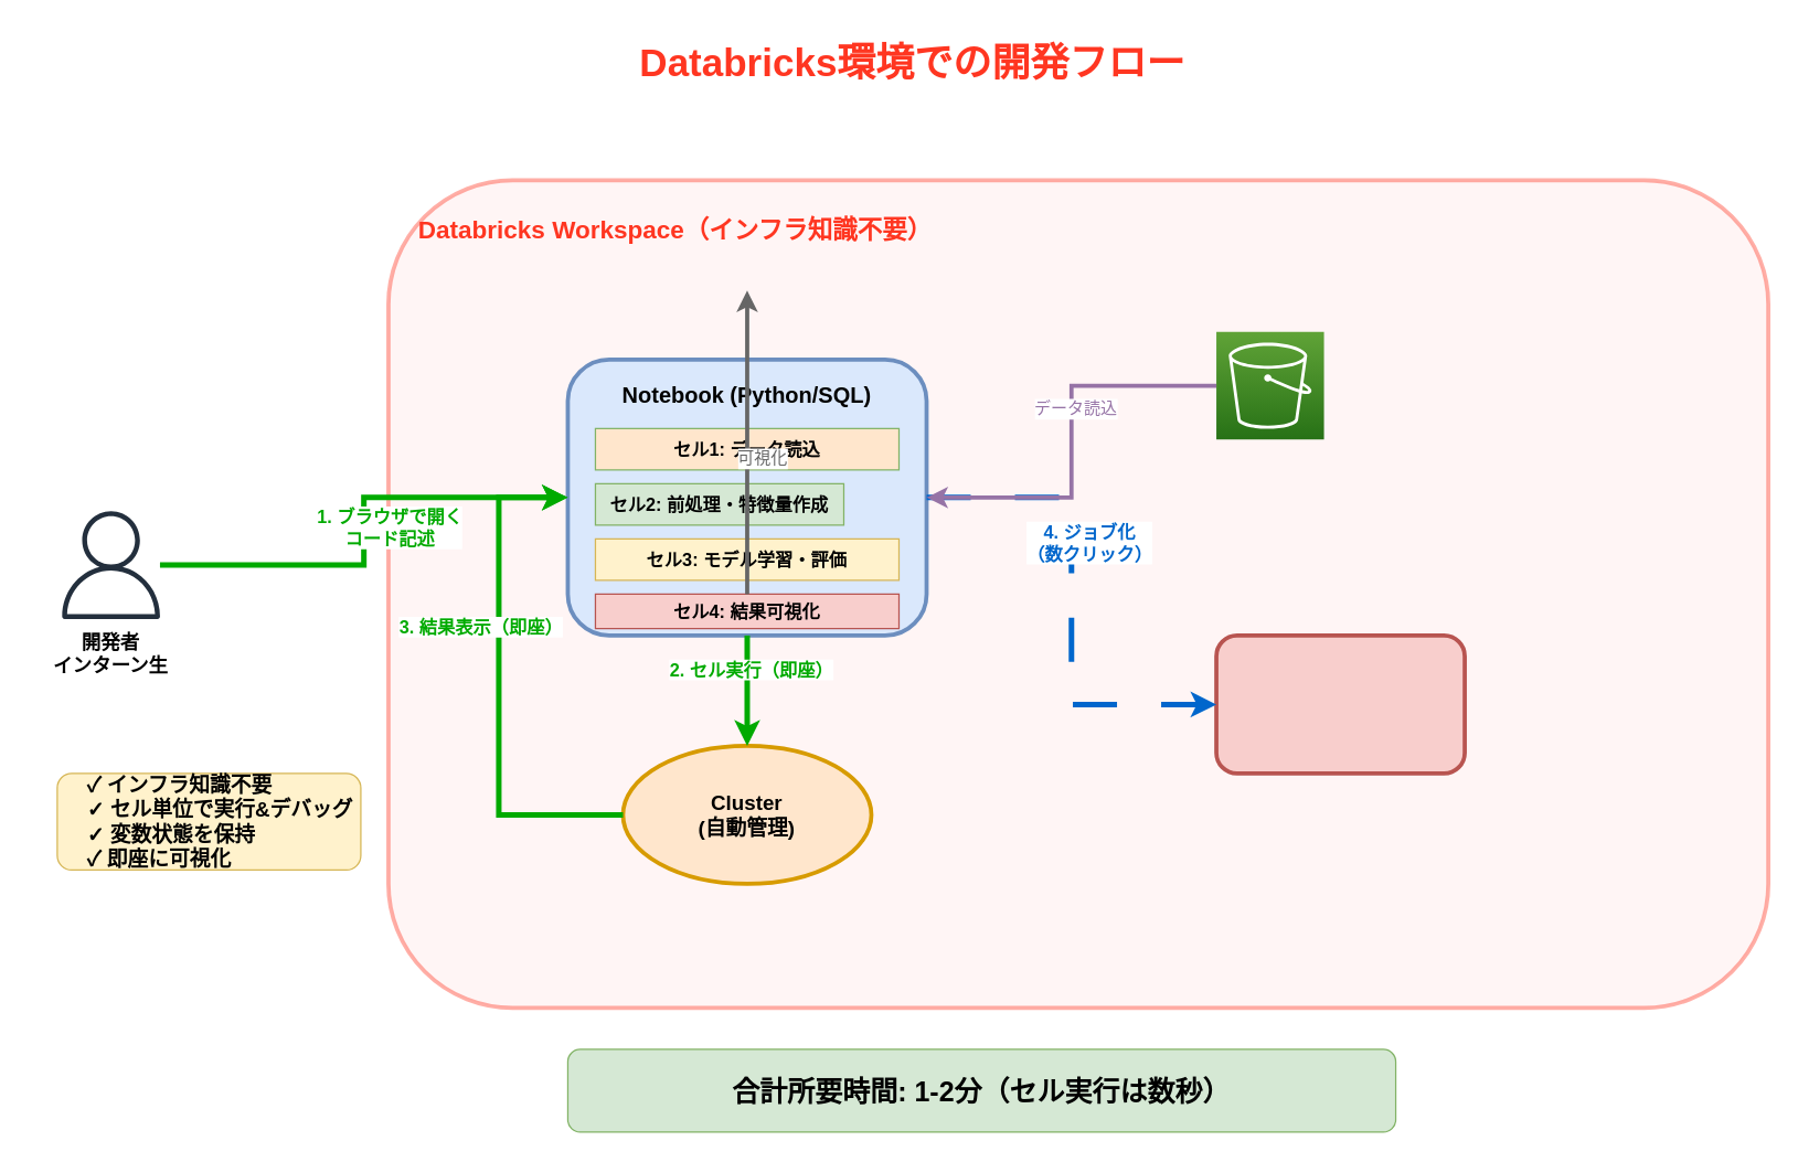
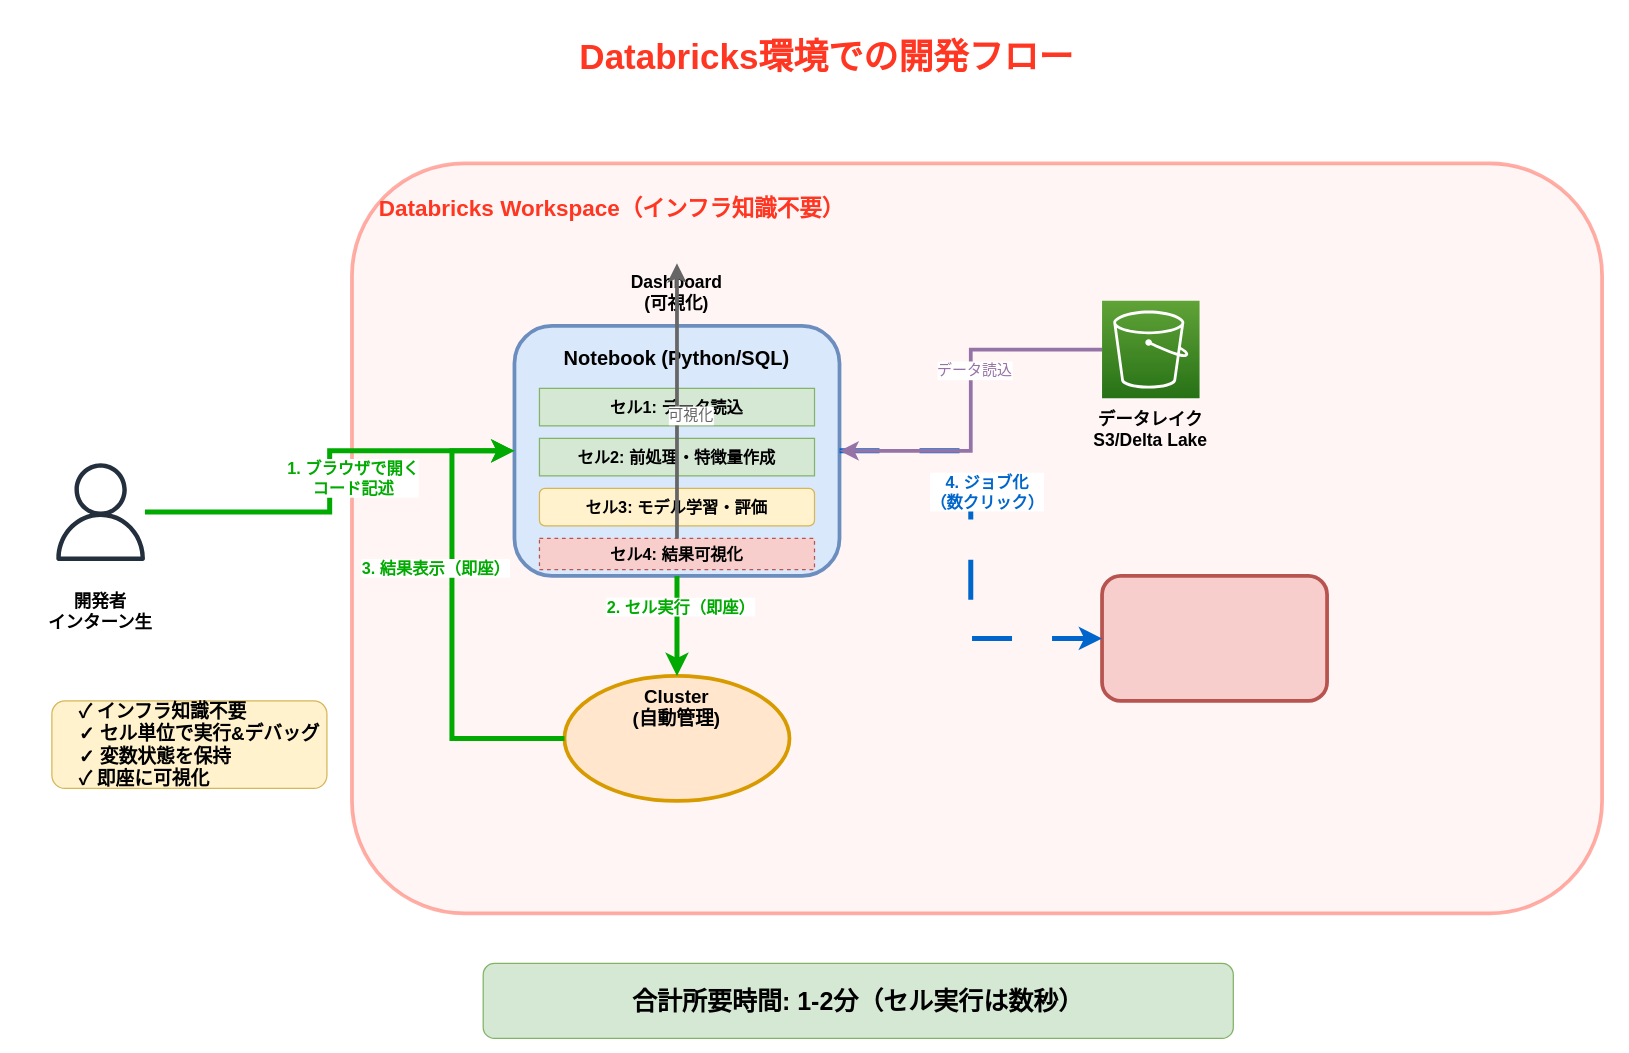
+ <mxCell id="19" value="Dashboard&lt;br&gt;(可視化)" style="text;html=1;strokeColor=none;fillColor=none;align=center;verticalAlign=top;whiteSpace=wrap;rounded=0;fontSize=14;fontStyle=1;" vertex="1" parent="1"><mxGeometry x="481" y="210" width="120" height="30" as="geometry" /></mxCell>
- <mxCell id="9" value="セル1: データ読込" style="rounded=0;whiteSpace=wrap;html=1;fillColor=#ffe6cc;strokeColor=#82b366;fontSize=13;fontStyle=1;" vertex="1" parent="1"><mxGeometry x="431" y="310" width="220" height="30" as="geometry" /></mxCell>
+ <mxCell id="9" value="セル1: データ読込" style="rounded=0;whiteSpace=wrap;html=1;fillColor=#d5e8d4;strokeColor=#82b366;fontSize=13;fontStyle=1;" vertex="1" parent="1"><mxGeometry x="431" y="310" width="220" height="30" as="geometry" /></mxCell>
+ <mxCell id="16" value="データレイク&lt;br&gt;S3/Delta Lake" style="text;html=1;strokeColor=none;fillColor=none;align=center;verticalAlign=top;whiteSpace=wrap;rounded=0;fontSize=14;fontStyle=1;" vertex="1" parent="1"><mxGeometry x="860" y="320" width="120" height="40" as="geometry" /></mxCell>
- <mxCell id="10" value="セル2: 前処理・特徴量作成" style="rounded=0;whiteSpace=wrap;html=1;fillColor=#d5e8d4;strokeColor=#82b366;fontSize=13;fontStyle=1;" vertex="1" parent="1"><mxGeometry x="431" y="350" width="180" height="30" as="geometry" /></mxCell>
+ <mxCell id="10" value="セル2: 前処理・特徴量作成" style="rounded=0;whiteSpace=wrap;html=1;fillColor=#d5e8d4;strokeColor=#82b366;fontSize=13;fontStyle=1;" vertex="1" parent="1"><mxGeometry x="431" y="350" width="220" height="30" as="geometry" /></mxCell>
- <mxCell id="11" value="セル3: モデル学習・評価" style="rounded=0;whiteSpace=wrap;html=1;fillColor=#fff2cc;strokeColor=#d6b656;fontSize=13;fontStyle=1;" vertex="1" parent="1"><mxGeometry x="431" y="390" width="220" height="30" as="geometry" /></mxCell>
+ <mxCell id="11" value="セル3: モデル学習・評価" style="whiteSpace=wrap;html=1;fillColor=#fff2cc;strokeColor=#d6b656;fontSize=13;fontStyle=1;rounded=1;" vertex="1" parent="1"><mxGeometry x="431" y="390" width="220" height="30" as="geometry" /></mxCell>
- <mxCell id="12" value="セル4: 結果可視化" style="rounded=0;whiteSpace=wrap;html=1;fillColor=#f8cecc;strokeColor=#b85450;fontSize=13;fontStyle=1;" vertex="1" parent="1"><mxGeometry x="431" y="430" width="220" height="25" as="geometry" /></mxCell>
+ <mxCell id="12" value="セル4: 結果可視化" style="rounded=0;whiteSpace=wrap;html=1;fillColor=#f8cecc;strokeColor=#b85450;fontSize=13;fontStyle=1;dashed=1;" vertex="1" parent="1"><mxGeometry x="431" y="430" width="220" height="25" as="geometry" /></mxCell>
- <mxCell id="4" value="開発者&lt;br&gt;インターン生" style="text;html=1;strokeColor=none;fillColor=none;align=center;verticalAlign=top;whiteSpace=wrap;rounded=0;fontSize=14;fontStyle=1;" vertex="1" parent="1"><mxGeometry x="20" y="450" width="120" height="40" as="geometry" /></mxCell>
+ <mxCell id="4" value="開発者&lt;br&gt;インターン生" style="text;html=1;strokeColor=none;fillColor=none;align=center;verticalAlign=top;whiteSpace=wrap;rounded=0;fontSize=14;fontStyle=1;" vertex="1" parent="1"><mxGeometry x="20" y="465" width="120" height="40" as="geometry" /></mxCell>
- <mxCell id="14" value="Cluster&lt;br&gt;(自動管理)" style="text;html=1;strokeColor=none;fillColor=none;align=center;verticalAlign=middle;whiteSpace=wrap;rounded=0;fontSize=15;fontStyle=1;" vertex="1" parent="1"><mxGeometry x="481" y="575" width="120" height="30" as="geometry" /></mxCell>
+ <mxCell id="14" value="Cluster&lt;br&gt;(自動管理)" style="text;html=1;strokeColor=none;fillColor=none;align=center;verticalAlign=middle;whiteSpace=wrap;rounded=0;fontSize=15;fontStyle=1;" vertex="1" parent="1"><mxGeometry x="481" y="550" width="120" height="30" as="geometry" /></mxCell>
- <mxCell id="33" value="合計所要時間: 1-2分（セル実行は数秒）" style="rounded=1;whiteSpace=wrap;html=1;fillColor=#d5e8d4;strokeColor=#82b366;fontSize=20;fontStyle=1;align=center;" vertex="1" parent="1"><mxGeometry x="411" y="760" width="600" height="60" as="geometry" /></mxCell>
+ <mxCell id="33" value="合計所要時間: 1-2分（セル実行は数秒）" style="rounded=1;whiteSpace=wrap;html=1;fillColor=#d5e8d4;strokeColor=#82b366;fontSize=20;fontStyle=1;align=center;" vertex="1" parent="1"><mxGeometry x="386" y="770" width="600" height="60" as="geometry" /></mxCell>
